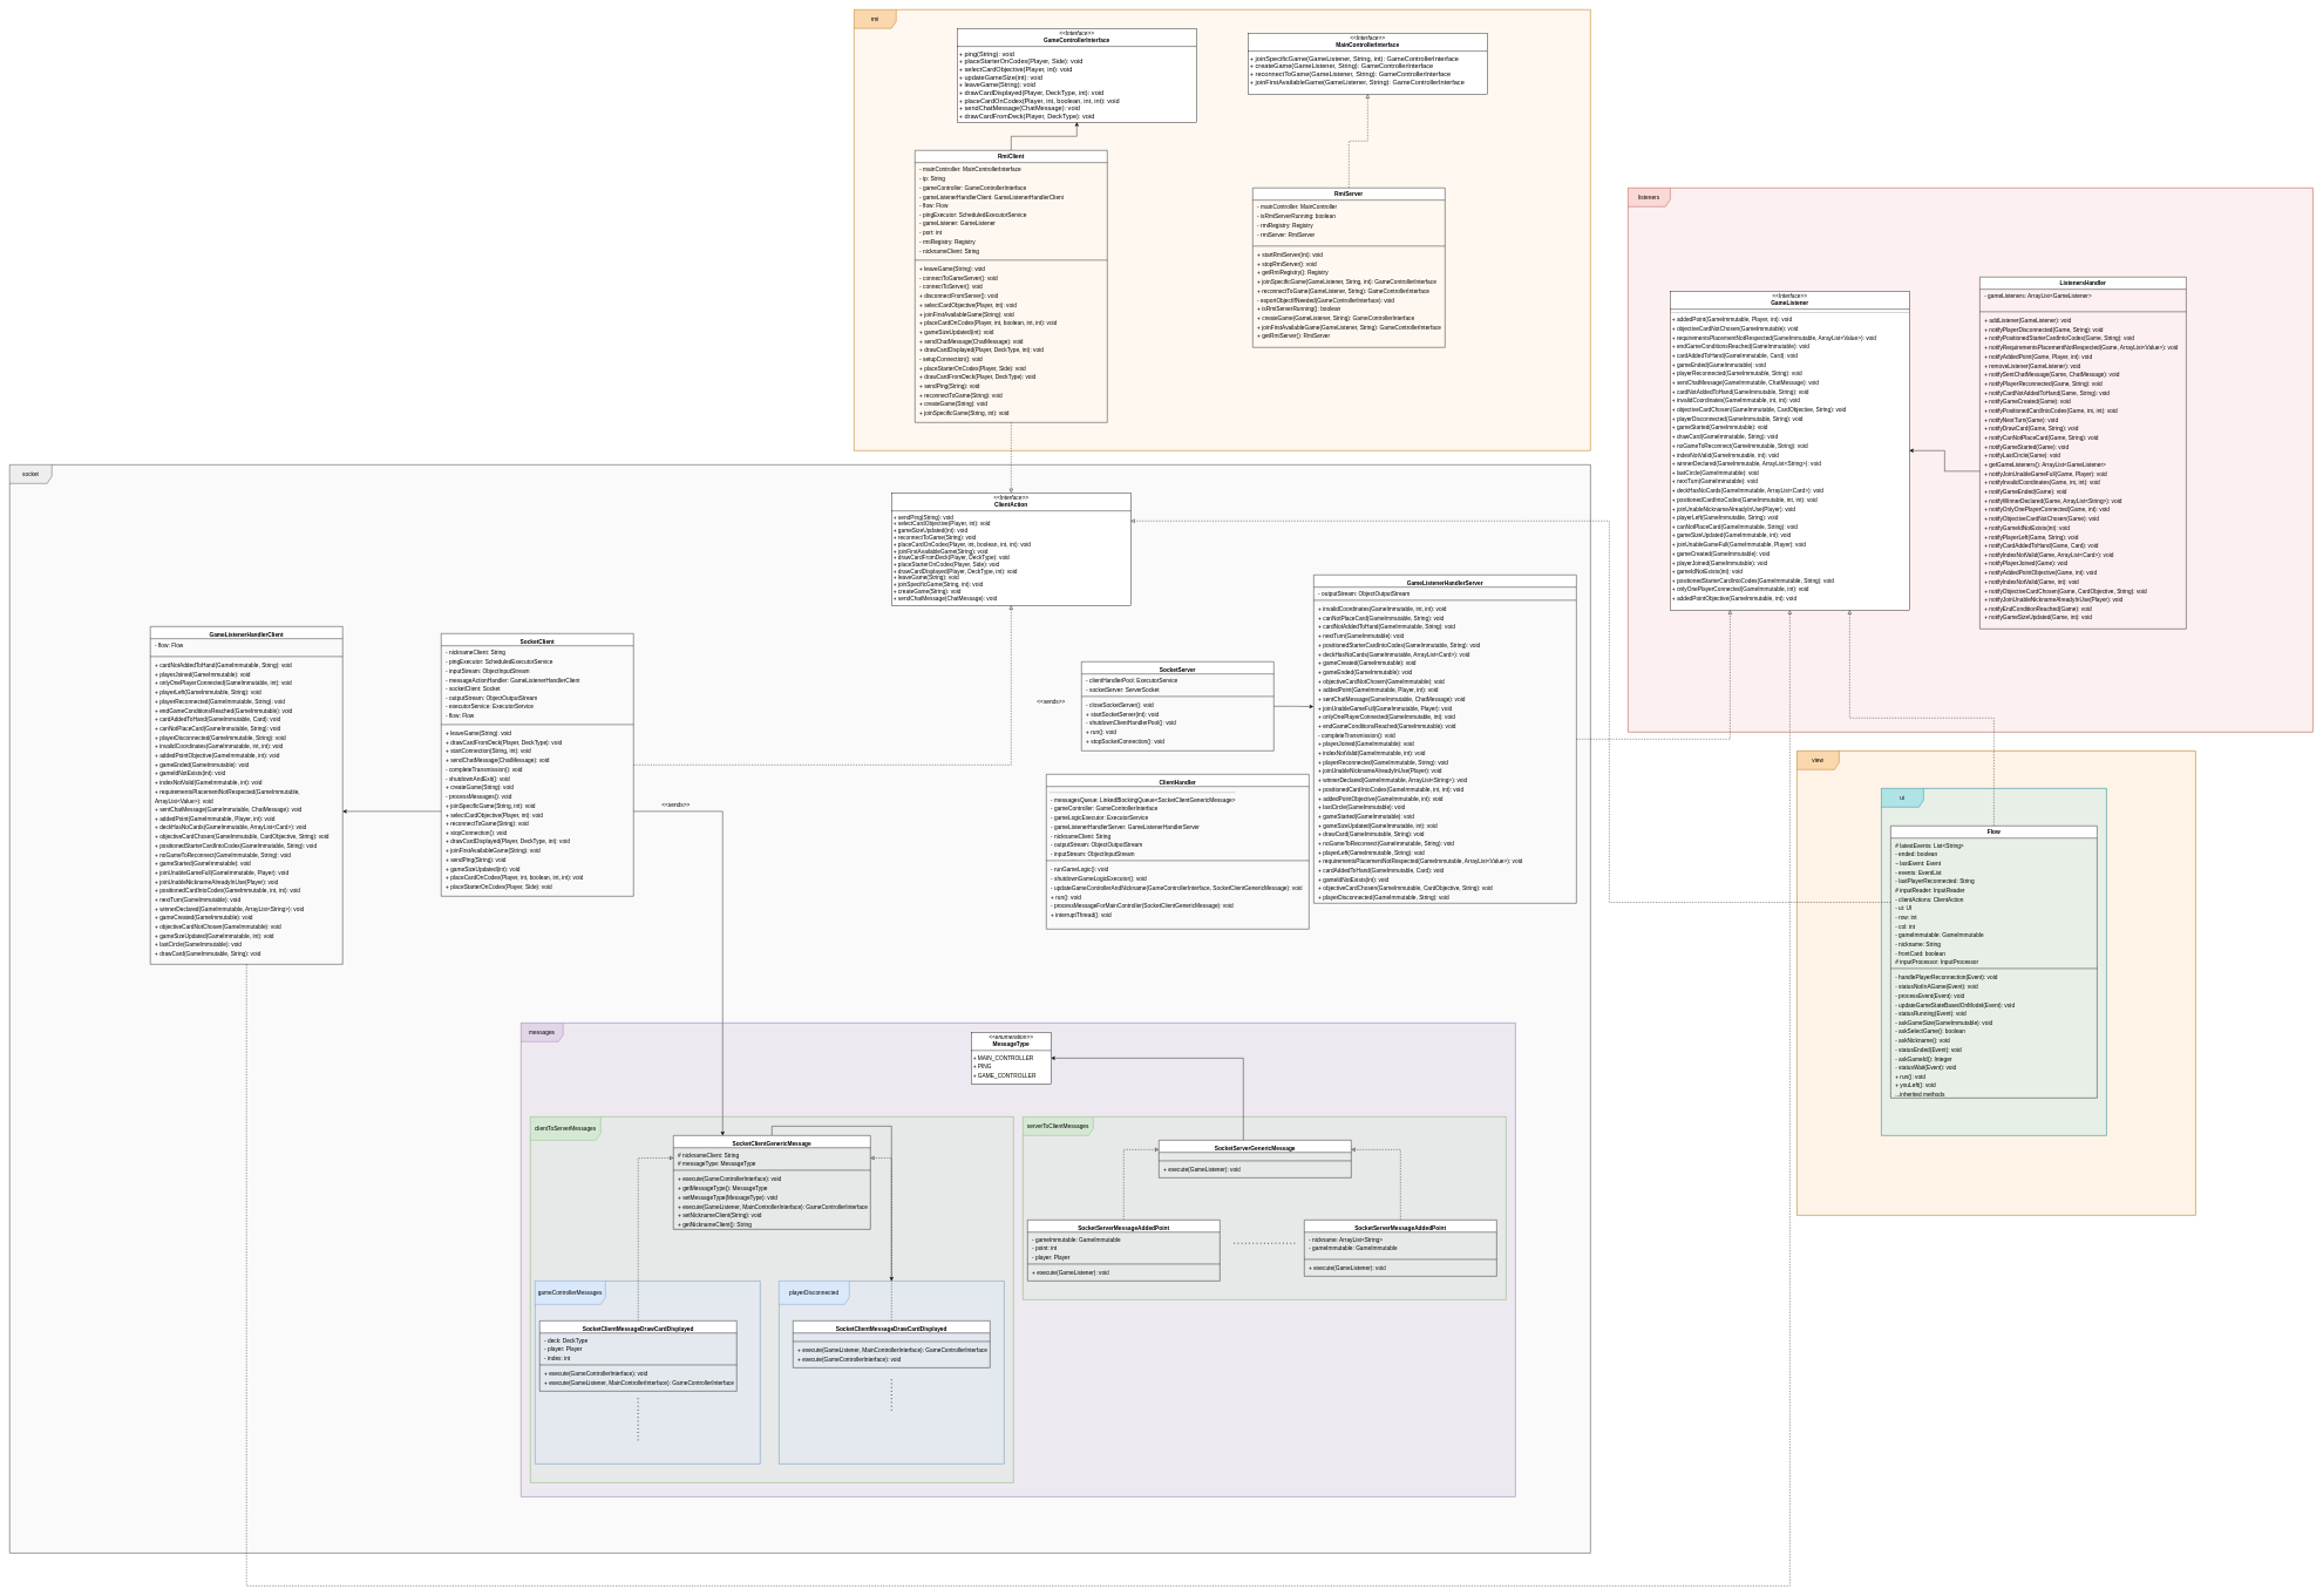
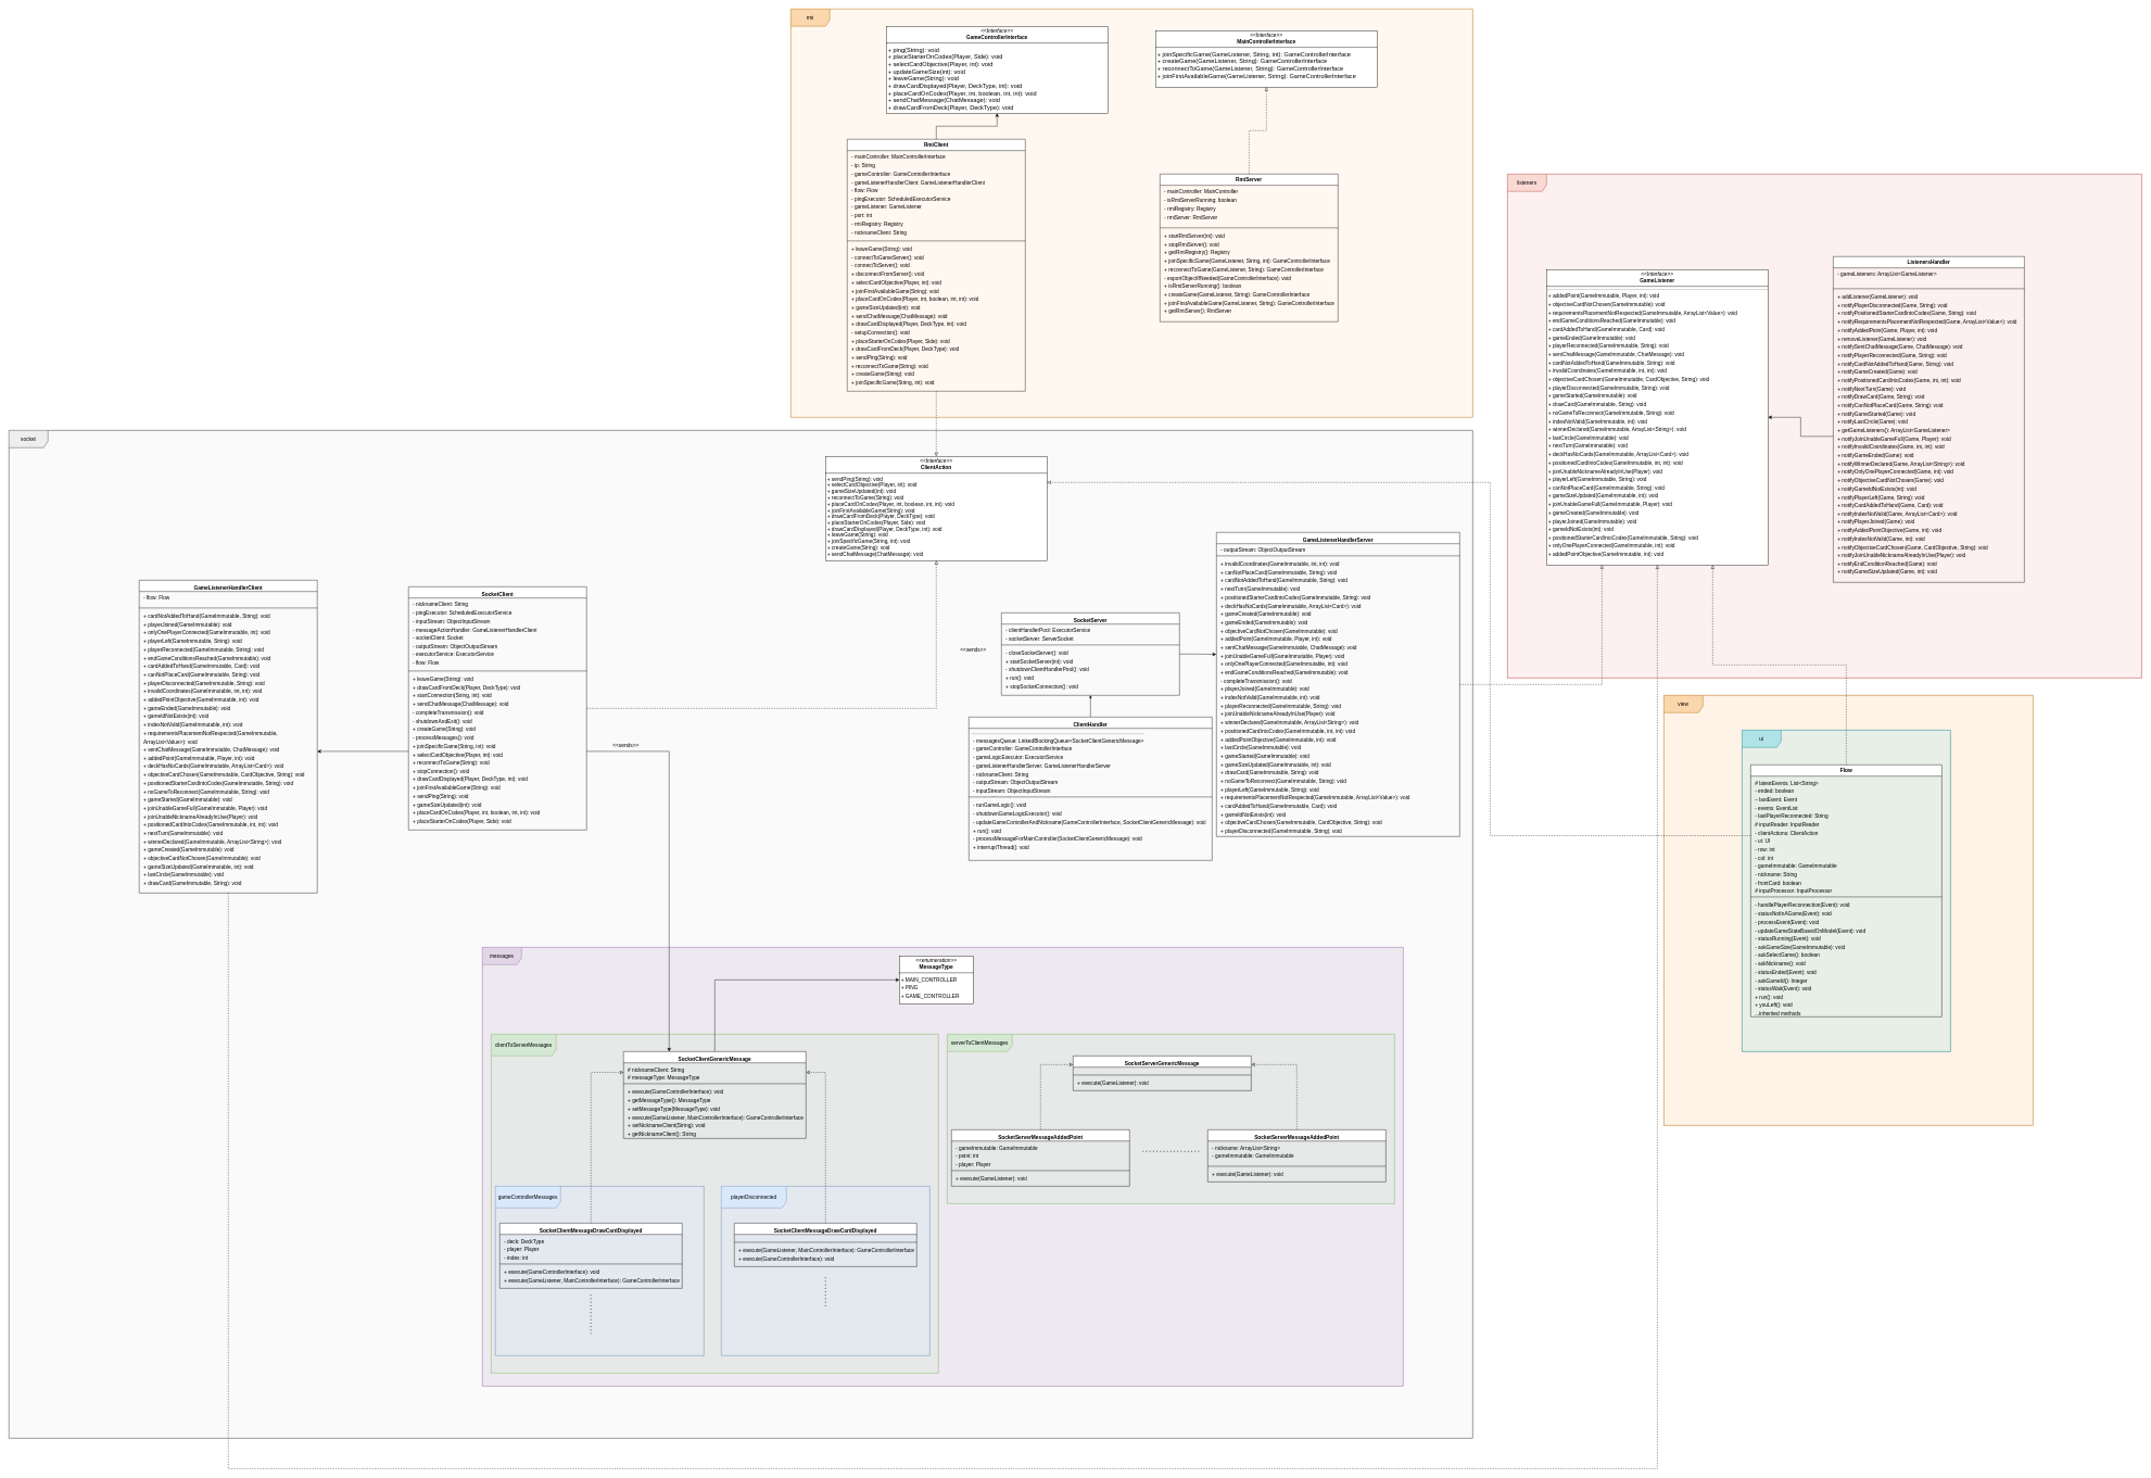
+ <mxCell id="90" style="edgeStyle=orthogonalEdgeStyle;rounded=0;orthogonalLoop=1;jettySize=auto;html=1;endArrow=diamondThin;endFill=1;" parent="1" source="91" target="86" edge="1"><mxGeometry relative="1" as="geometry" /></mxCell>
- <mxCell id="51" style="edgeStyle=orthogonalEdgeStyle;rounded=0;orthogonalLoop=1;jettySize=auto;html=1;entryX=1;entryY=0.5;entryDx=0;entryDy=0;" parent="1" source="52" target="67" edge="1"><mxGeometry relative="1" as="geometry"><Array as="points"><mxPoint x="2650" y="2255" /></Array></mxGeometry></mxCell>
- <mxCell id="73" style="edgeStyle=orthogonalEdgeStyle;rounded=0;orthogonalLoop=1;jettySize=auto;html=1;exitX=0.5;exitY=0;exitDx=0;exitDy=0;" parent="1" source="74" target="50" edge="1"><mxGeometry relative="1" as="geometry" /></mxCell>
+ <mxCell id="73" style="edgeStyle=orthogonalEdgeStyle;rounded=0;orthogonalLoop=1;jettySize=auto;html=1;exitX=0.5;exitY=0;exitDx=0;exitDy=0;entryX=0;entryY=0.5;entryDx=0;entryDy=0;" parent="1" source="74" target="67" edge="1"><mxGeometry relative="1" as="geometry" /></mxCell>
